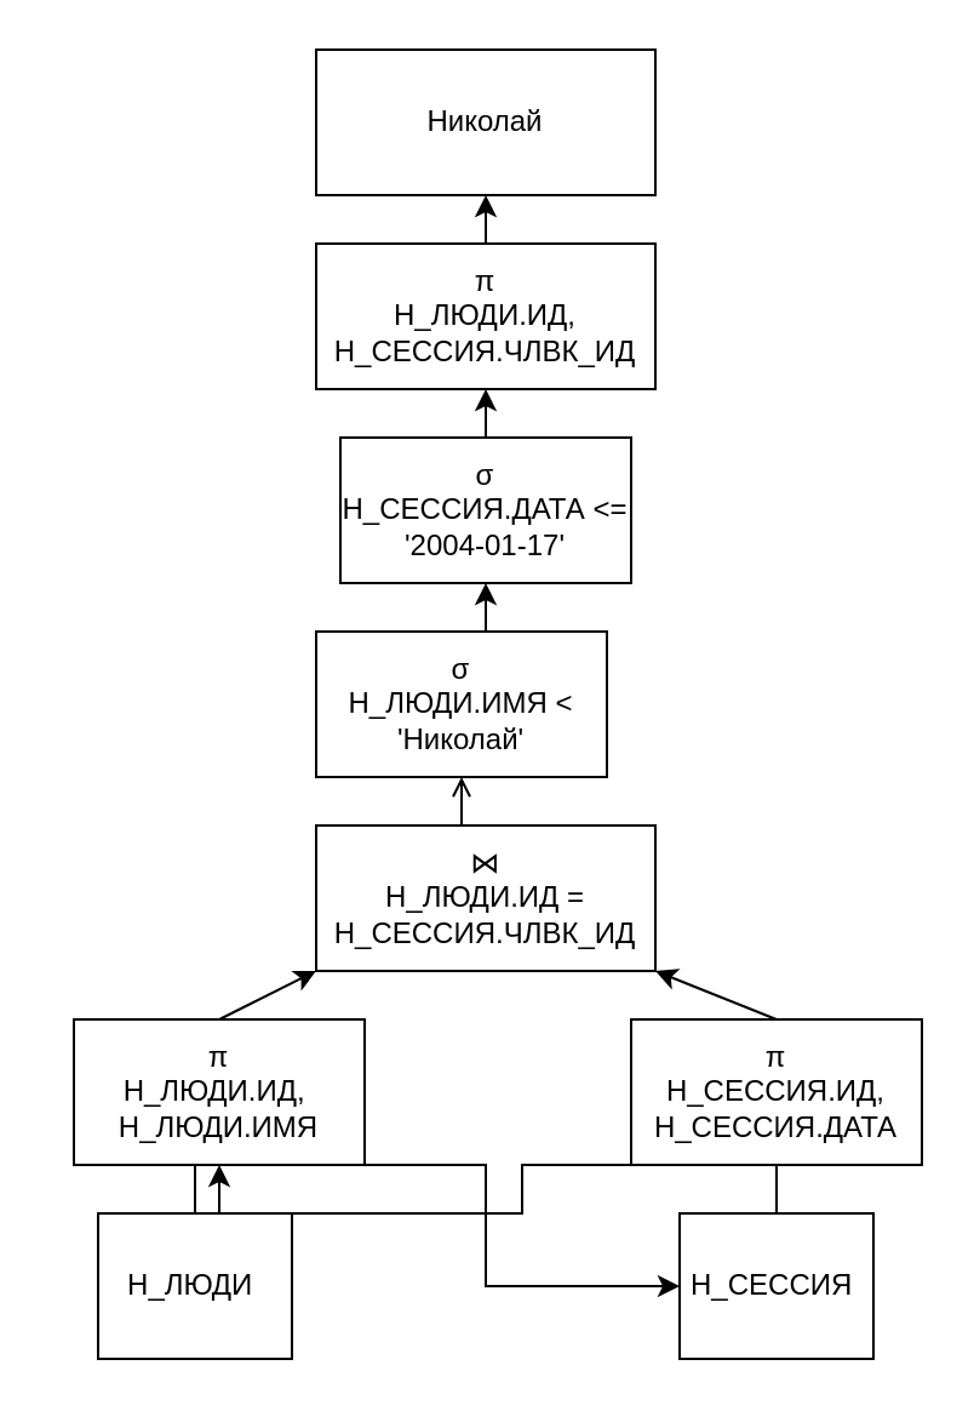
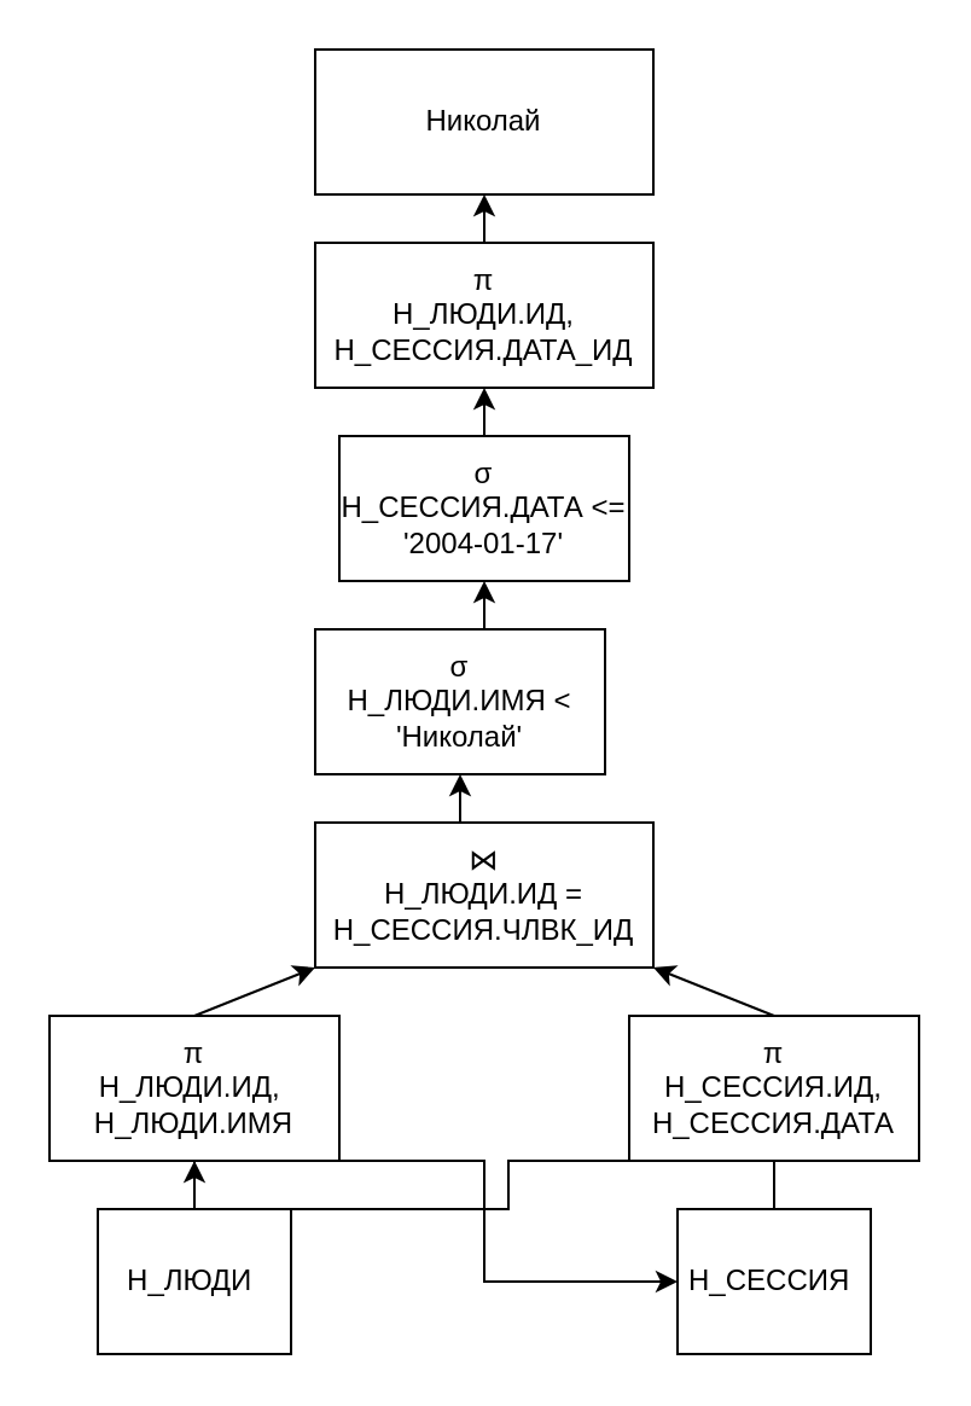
- <mxCell id="15" value="π&lt;br&gt;Н_ЛЮДИ.ИД, Н_СЕССИЯ.ЧЛВК_ИД" style="rounded=0;whiteSpace=wrap;html=1;" parent="1" vertex="1"><mxGeometry x="130" y="100" width="140" height="60" as="geometry" /></mxCell>
+ <mxCell id="15" value="π&lt;br&gt;Н_ЛЮДИ.ИД, Н_СЕССИЯ.ДАТА_ИД" style="rounded=0;whiteSpace=wrap;html=1;" parent="1" vertex="1"><mxGeometry x="130" y="100" width="140" height="60" as="geometry" /></mxCell>
- <mxCell id="12" style="edgeStyle=orthogonalEdgeStyle;rounded=0;orthogonalLoop=1;jettySize=auto;html=1;exitX=0.5;exitY=0;exitDx=0;exitDy=0;entryX=0.5;entryY=1;entryDx=0;entryDy=0;endArrow=open;" parent="1" source="13" target="18" edge="1"><mxGeometry relative="1" as="geometry" /></mxCell>
+ <mxCell id="12" style="edgeStyle=orthogonalEdgeStyle;rounded=0;orthogonalLoop=1;jettySize=auto;html=1;exitX=0.5;exitY=0;exitDx=0;exitDy=0;entryX=0.5;entryY=1;entryDx=0;entryDy=0;" parent="1" source="13" target="18" edge="1"><mxGeometry relative="1" as="geometry" /></mxCell>
- <mxCell id="7" value="π&lt;br&gt;Н_ЛЮДИ.ИД,&amp;nbsp;&lt;br&gt;Н_ЛЮДИ.ИМЯ" style="rounded=0;whiteSpace=wrap;html=1;" parent="1" vertex="1"><mxGeometry x="30" y="420" width="120" height="60" as="geometry" /></mxCell>
+ <mxCell id="7" value="π&lt;br&gt;Н_ЛЮДИ.ИД,&amp;nbsp;&lt;br&gt;Н_ЛЮДИ.ИМЯ" style="rounded=0;whiteSpace=wrap;html=1;" parent="1" vertex="1"><mxGeometry x="20" y="420" width="120" height="60" as="geometry" /></mxCell>
